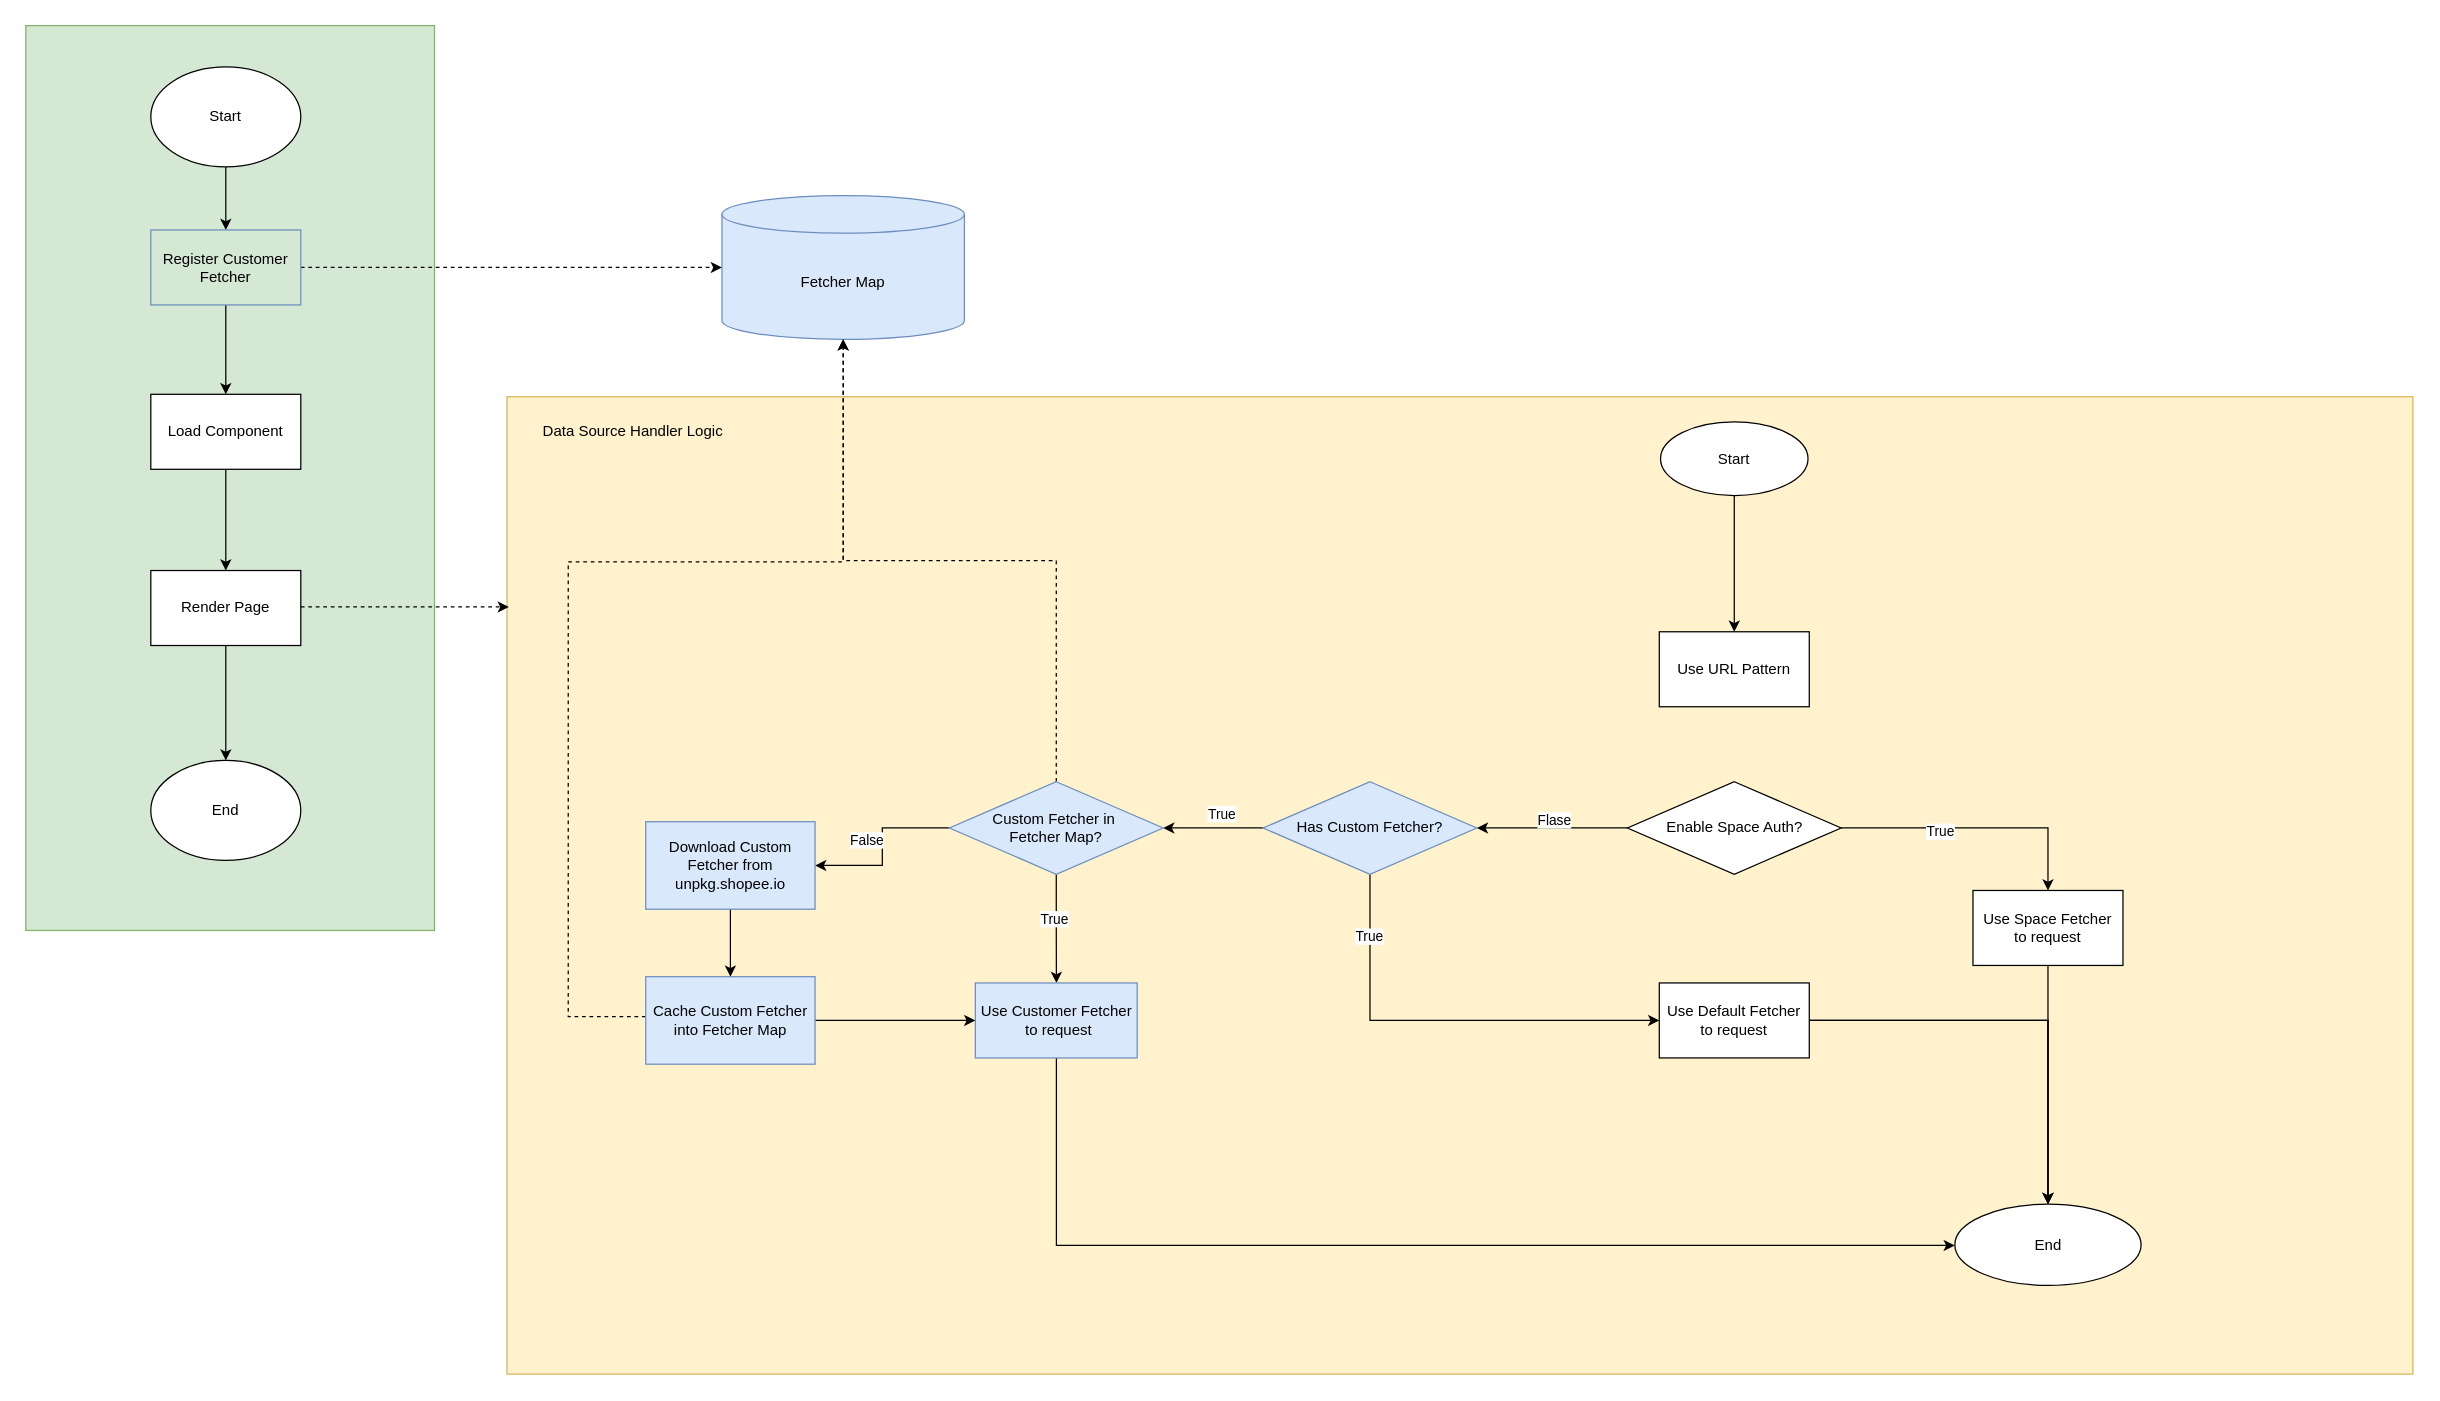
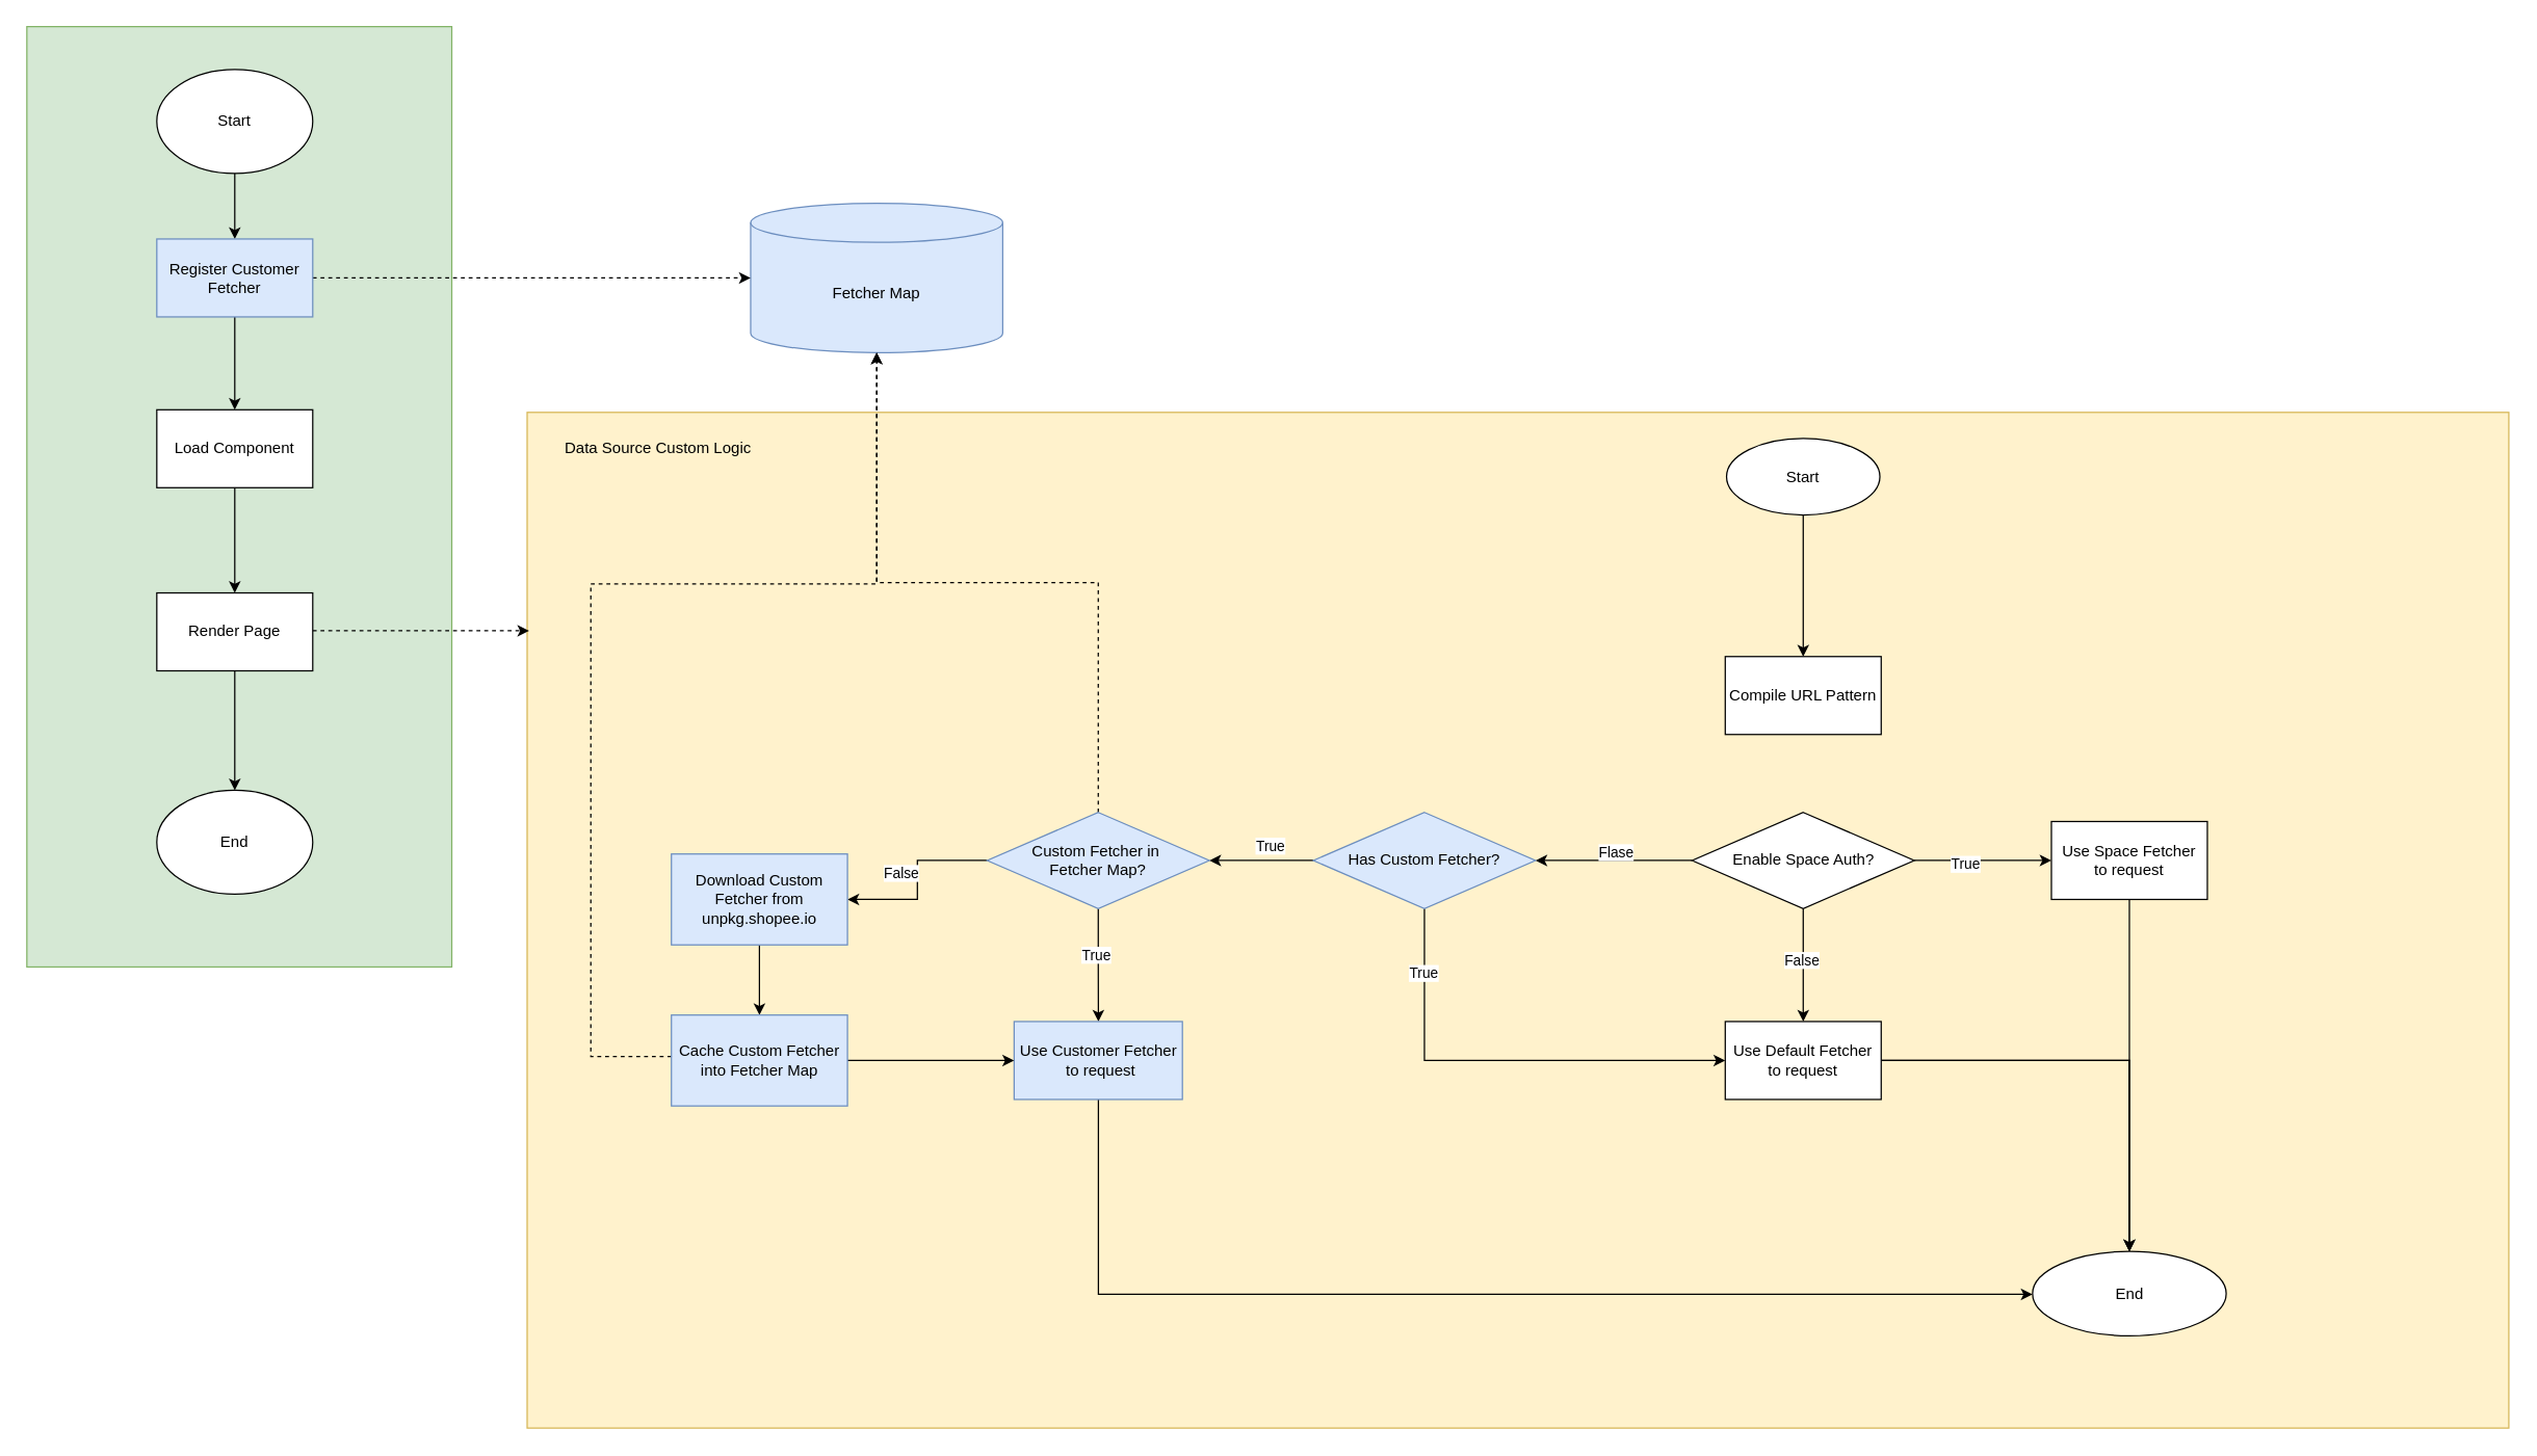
- <mxCell id="29" value="Register Customer Fetcher" style="whiteSpace=wrap;html=1;fillColor=#d5e8d4;strokeColor=#6c8ebf;" vertex="1" parent="1"><mxGeometry x="120" y="183.5" width="120" height="60" as="geometry" /></mxCell>
+ <mxCell id="29" value="Register Customer Fetcher" style="whiteSpace=wrap;html=1;fillColor=#dae8fc;strokeColor=#6c8ebf;" vertex="1" parent="1"><mxGeometry x="120" y="183.5" width="120" height="60" as="geometry" /></mxCell>
- <mxCell id="48" value="Data Source Handler Logic" style="text;strokeColor=none;align=center;fillColor=none;html=1;verticalAlign=middle;whiteSpace=wrap;rounded=0;" vertex="1" parent="1"><mxGeometry x="418" y="330" width="176" height="30" as="geometry" /></mxCell>
+ <mxCell id="48" value="Data Source Custom Logic" style="text;strokeColor=none;align=center;fillColor=none;html=1;verticalAlign=middle;whiteSpace=wrap;rounded=0;" vertex="1" parent="1"><mxGeometry x="418" y="330" width="176" height="30" as="geometry" /></mxCell>
- <mxCell id="6" value="Use URL Pattern" style="whiteSpace=wrap;html=1;" vertex="1" parent="1"><mxGeometry x="1327" y="505" width="120" height="60" as="geometry" /></mxCell>
+ <mxCell id="6" value="Compile URL Pattern" style="whiteSpace=wrap;html=1;" vertex="1" parent="1"><mxGeometry x="1327" y="505" width="120" height="60" as="geometry" /></mxCell>
+ <mxCell id="9" value="" style="edgeStyle=orthogonalEdgeStyle;rounded=0;orthogonalLoop=1;jettySize=auto;html=1;" edge="1" parent="1" source="13" target="18"><mxGeometry relative="1" as="geometry" /></mxCell>
+ <mxCell id="10" value="False" style="edgeLabel;html=1;align=center;verticalAlign=middle;resizable=0;points=[];" vertex="1" connectable="0" parent="9"><mxGeometry x="-0.103" y="-2" relative="1" as="geometry"><mxPoint as="offset" /></mxGeometry></mxCell>
- <mxCell id="15" value="Use Space Fetcher&lt;br&gt;to request" style="whiteSpace=wrap;html=1;" vertex="1" parent="1"><mxGeometry x="1578" y="712" width="120" height="60" as="geometry" /></mxCell>
+ <mxCell id="15" value="Use Space Fetcher&lt;br&gt;to request" style="whiteSpace=wrap;html=1;" vertex="1" parent="1"><mxGeometry x="1578" y="632" width="120" height="60" as="geometry" /></mxCell>
